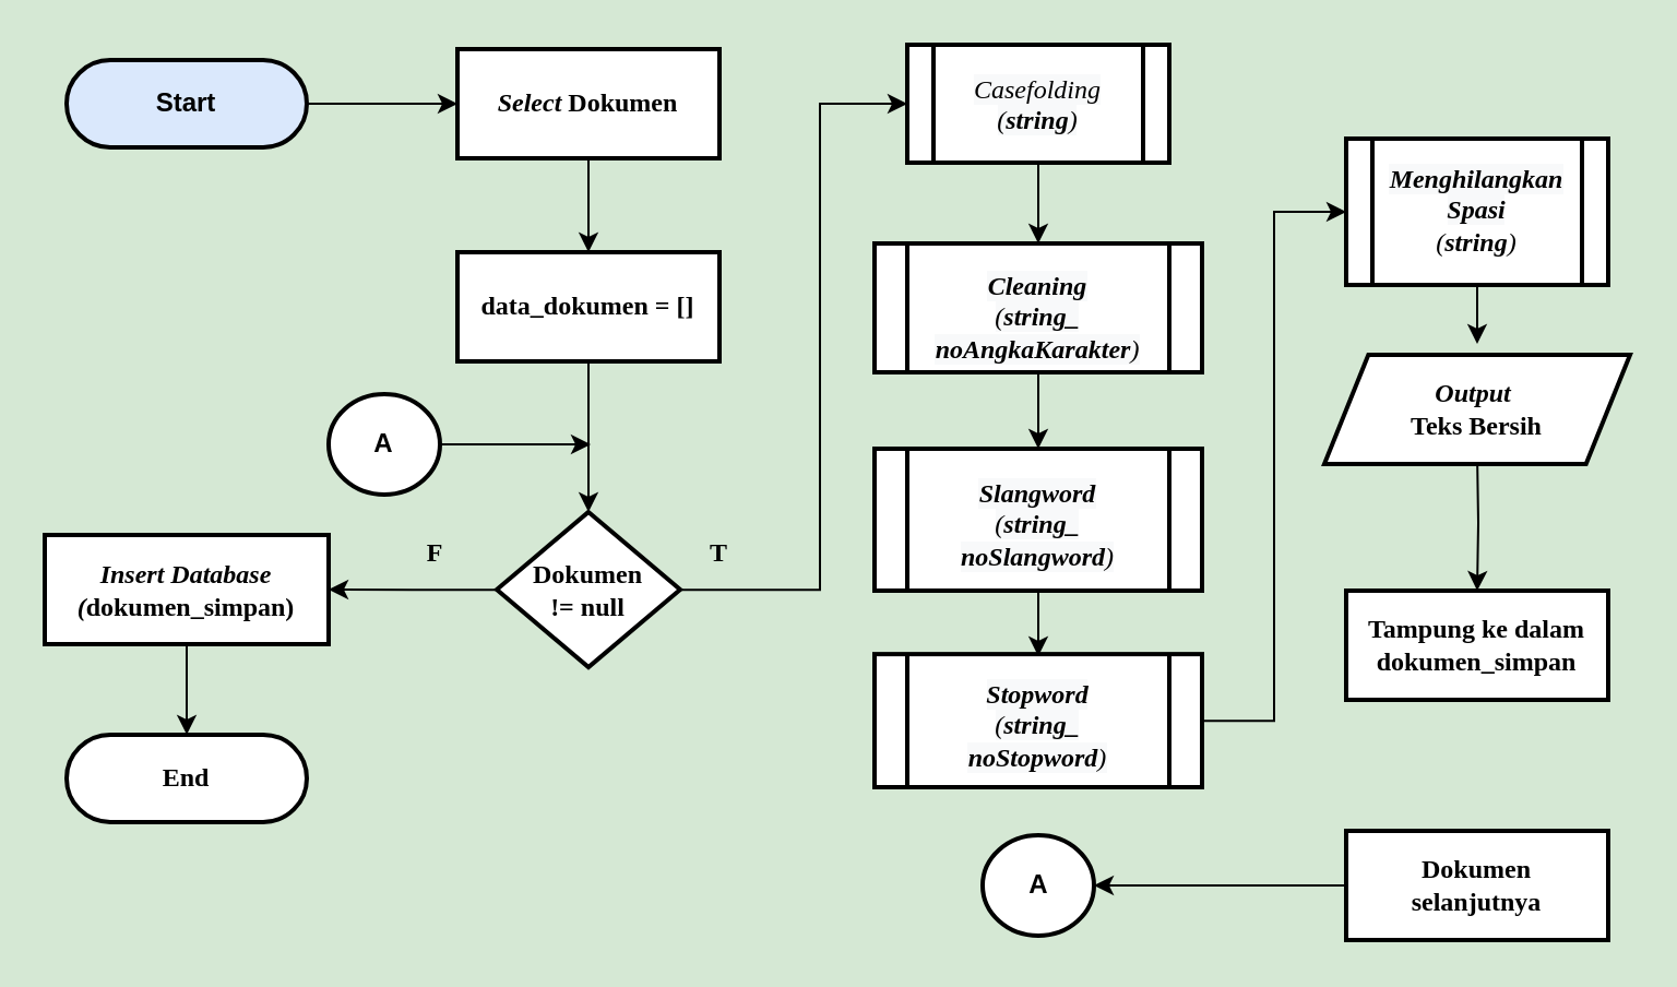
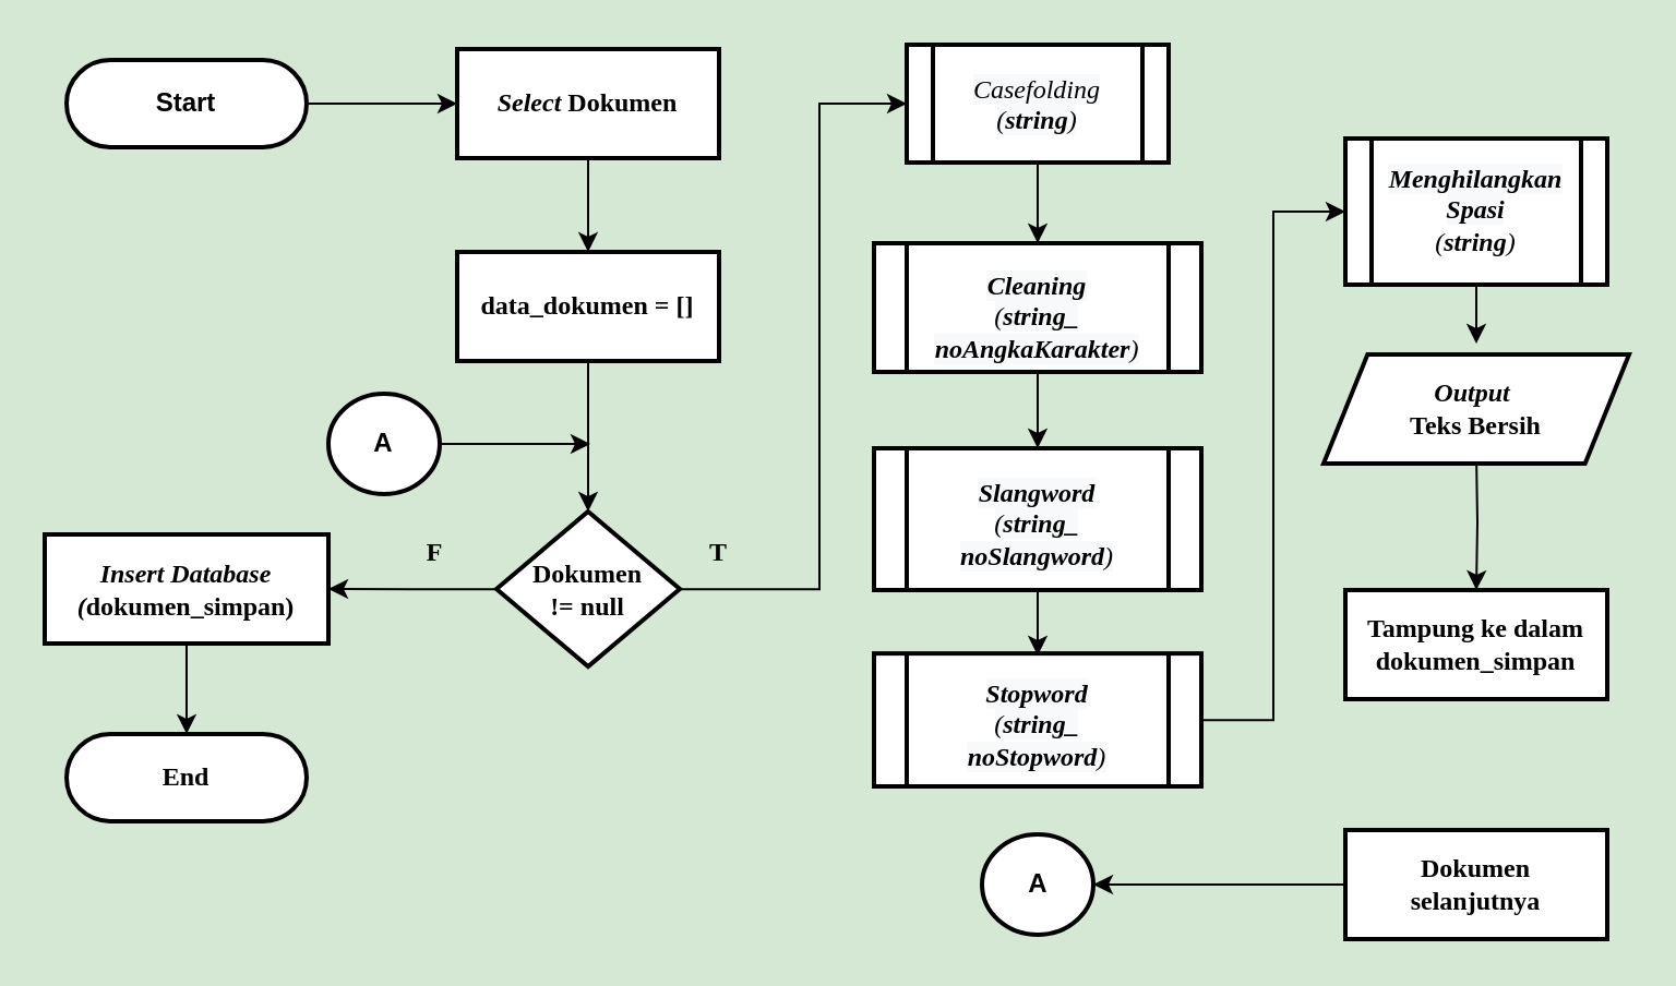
- <mxCell id="15" value="&lt;b style=&quot;font-size: 12px&quot;&gt;Start&lt;/b&gt;" style="rounded=1;whiteSpace=wrap;html=1;absoluteArcSize=1;arcSize=140;strokeWidth=2;fontSize=12;fillColor=#dae8fc;" parent="1" vertex="1"><mxGeometry x="30" y="27" width="110" height="40" as="geometry" /></mxCell>
+ <mxCell id="15" value="&lt;b style=&quot;font-size: 12px&quot;&gt;Start&lt;/b&gt;" style="rounded=1;whiteSpace=wrap;html=1;absoluteArcSize=1;arcSize=140;strokeWidth=2;fontSize=12;" parent="1" vertex="1"><mxGeometry x="30" y="27" width="110" height="40" as="geometry" /></mxCell>
